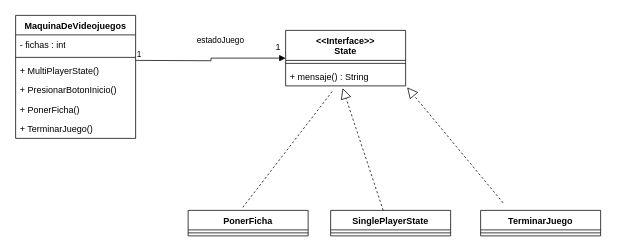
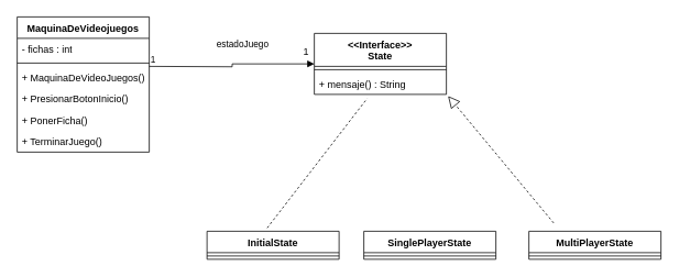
- <mxCell id="5" value="+ MultiPlayerState()" style="text;strokeColor=none;fillColor=none;align=left;verticalAlign=top;spacingLeft=4;spacingRight=4;overflow=hidden;rotatable=0;points=[[0,0.5],[1,0.5]];portConstraint=eastwest;whiteSpace=wrap;html=1;" vertex="1" parent="2"><mxGeometry y="60" width="160" height="26" as="geometry" /></mxCell>
+ <mxCell id="5" value="+ MaquinaDeVideoJuegos()" style="text;strokeColor=none;fillColor=none;align=left;verticalAlign=top;spacingLeft=4;spacingRight=4;overflow=hidden;rotatable=0;points=[[0,0.5],[1,0.5]];portConstraint=eastwest;whiteSpace=wrap;html=1;" vertex="1" parent="2"><mxGeometry y="60" width="160" height="26" as="geometry" /></mxCell>
- <mxCell id="22" value="" style="endArrow=block;dashed=1;endFill=0;endSize=12;html=1;rounded=0;exitX=0.438;exitY=0;exitDx=0;exitDy=0;exitPerimeter=0;entryX=0.475;entryY=1.115;entryDx=0;entryDy=0;entryPerimeter=0;" edge="1" parent="1" source="17" target="11"><mxGeometry width="160" relative="1" as="geometry"><mxPoint x="333" y="286" as="sourcePoint" /><mxPoint x="454" y="129" as="targetPoint" /></mxGeometry></mxCell>
- <mxCell id="15" value="PonerFicha" style="swimlane;fontStyle=1;align=center;verticalAlign=top;childLayout=stackLayout;horizontal=1;startSize=26;horizontalStack=0;resizeParent=1;resizeParentMax=0;resizeLast=0;collapsible=1;marginBottom=0;whiteSpace=wrap;html=1;" vertex="1" parent="1"><mxGeometry x="250" y="280" width="160" height="34" as="geometry" /></mxCell>
+ <mxCell id="15" value="InitialState" style="swimlane;fontStyle=1;align=center;verticalAlign=top;childLayout=stackLayout;horizontal=1;startSize=26;horizontalStack=0;resizeParent=1;resizeParentMax=0;resizeLast=0;collapsible=1;marginBottom=0;whiteSpace=wrap;html=1;" vertex="1" parent="1"><mxGeometry x="250" y="280" width="160" height="34" as="geometry" /></mxCell>
- <mxCell id="19" value="TerminarJuego" style="swimlane;fontStyle=1;align=center;verticalAlign=top;childLayout=stackLayout;horizontal=1;startSize=26;horizontalStack=0;resizeParent=1;resizeParentMax=0;resizeLast=0;collapsible=1;marginBottom=0;whiteSpace=wrap;html=1;" vertex="1" parent="1"><mxGeometry x="640" y="280" width="160" height="34" as="geometry" /></mxCell>
+ <mxCell id="19" value="MultiPlayerState" style="swimlane;fontStyle=1;align=center;verticalAlign=top;childLayout=stackLayout;horizontal=1;startSize=26;horizontalStack=0;resizeParent=1;resizeParentMax=0;resizeLast=0;collapsible=1;marginBottom=0;whiteSpace=wrap;html=1;" vertex="1" parent="1"><mxGeometry x="640" y="280" width="160" height="34" as="geometry" /></mxCell>
